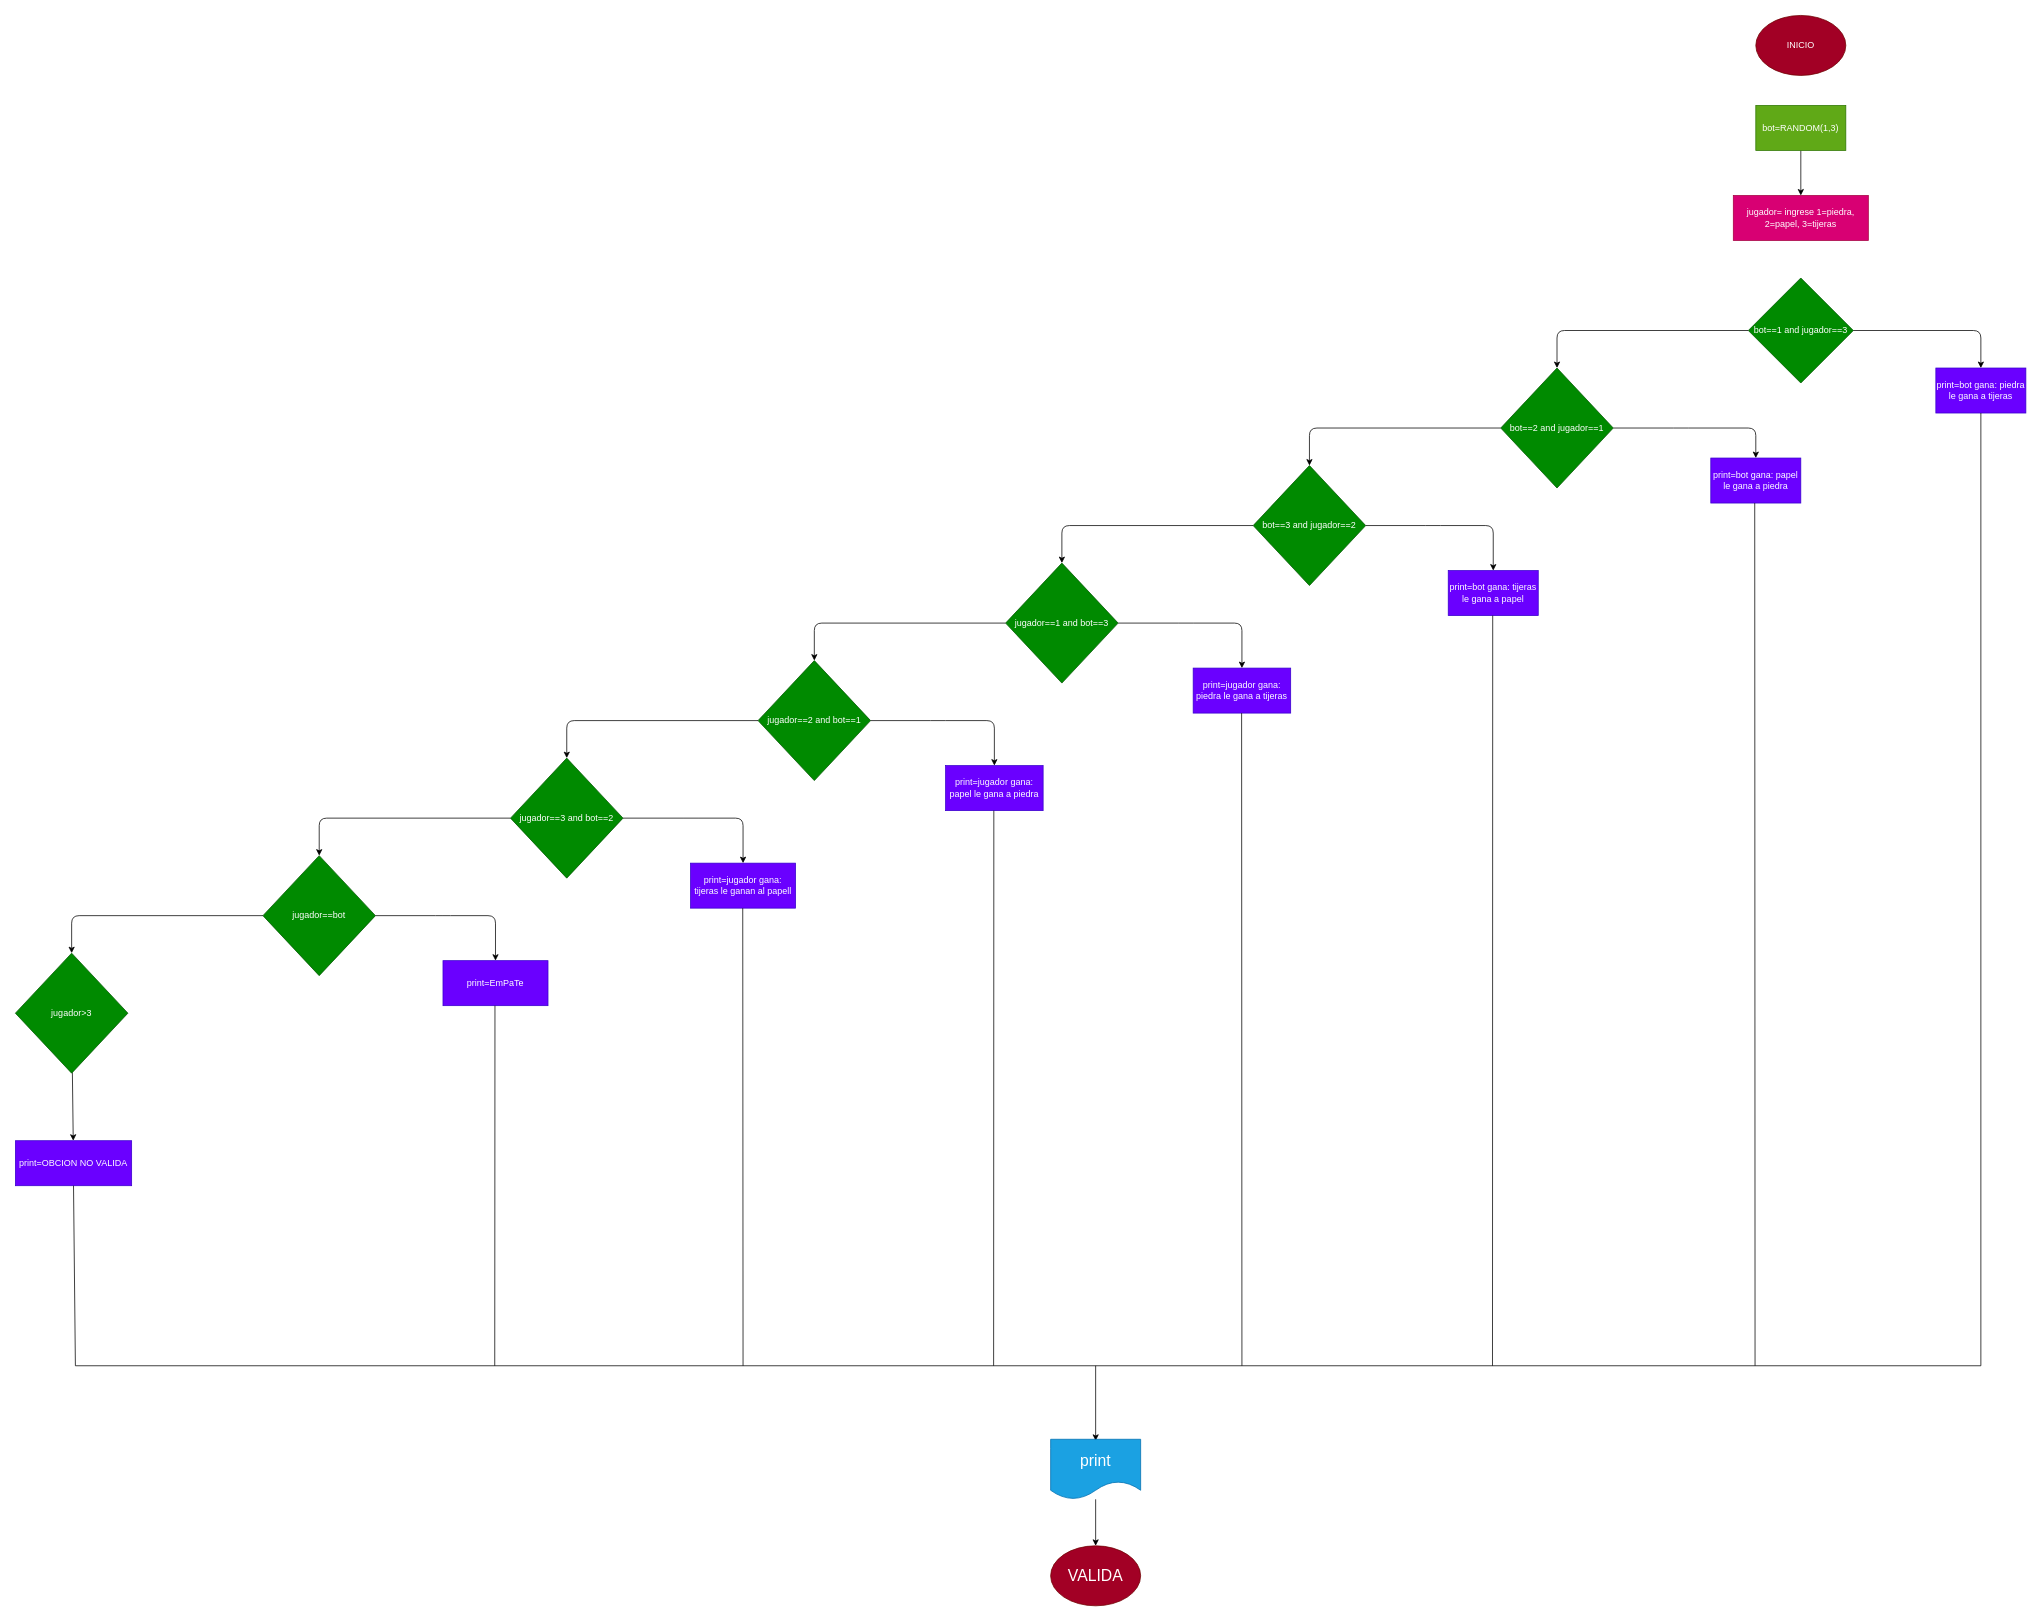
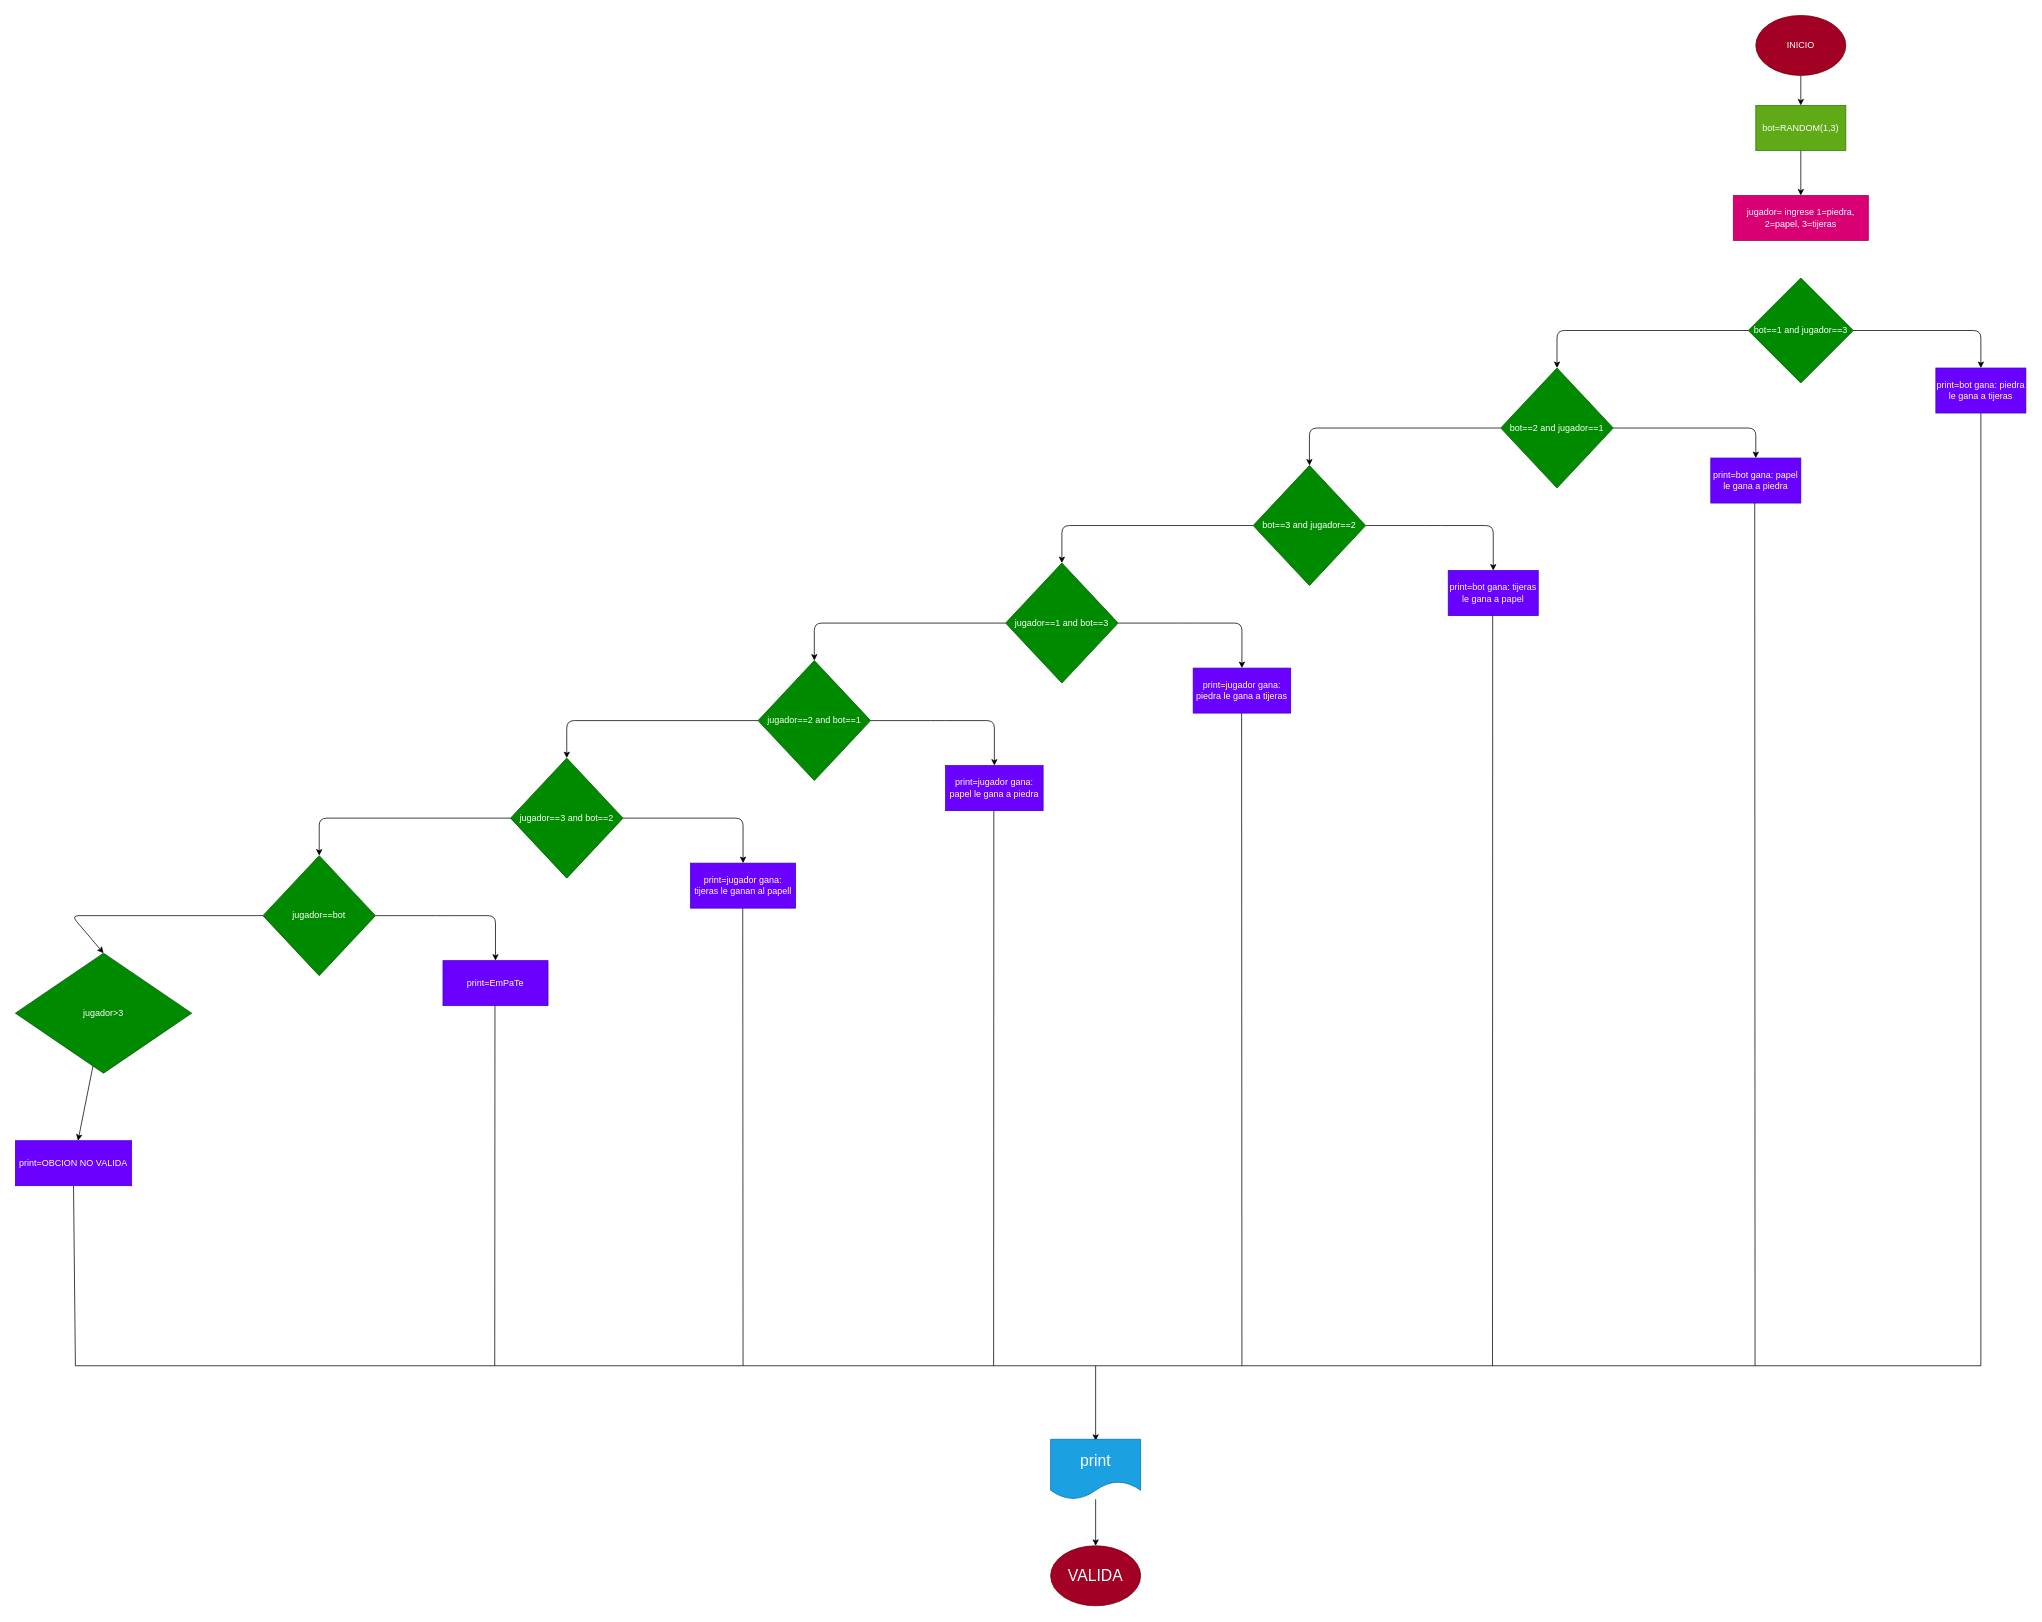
+ <mxCell id="2" value="" style="edgeStyle=none;html=1;" edge="1" parent="1" source="3" target="5"><mxGeometry relative="1" as="geometry" /></mxCell>
- <mxCell id="35" value="jugador&amp;gt;3" style="rhombus;whiteSpace=wrap;html=1;fillColor=#008a00;fontColor=#ffffff;strokeColor=#005700;" vertex="1" parent="1"><mxGeometry x="20" y="1270" width="150" height="160" as="geometry" /></mxCell>
+ <mxCell id="35" value="jugador&amp;gt;3" style="rhombus;whiteSpace=wrap;html=1;fillColor=#008a00;fontColor=#ffffff;strokeColor=#005700;" vertex="1" parent="1"><mxGeometry x="20" y="1270" width="235" height="160" as="geometry" /></mxCell>
